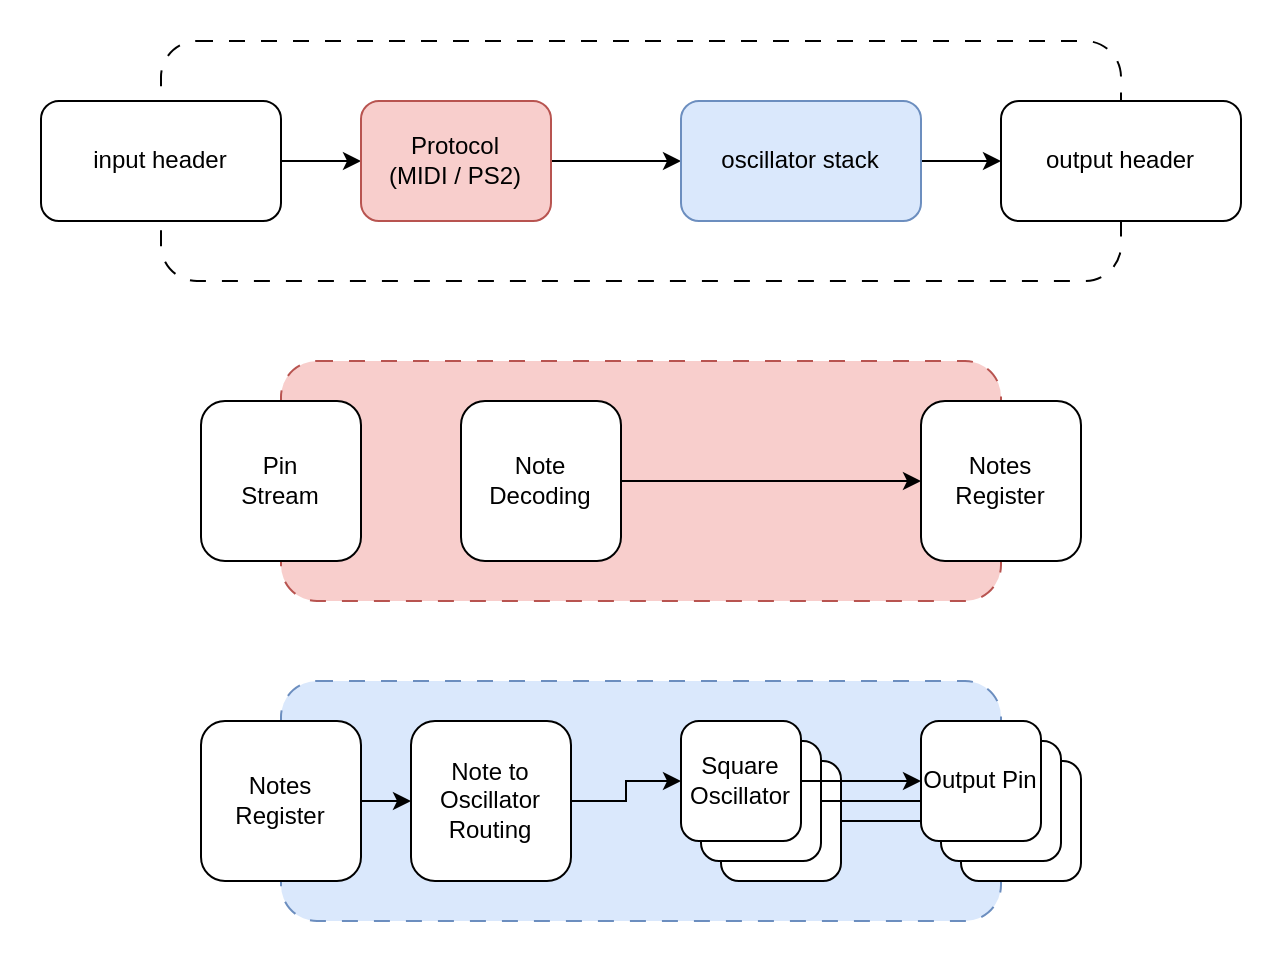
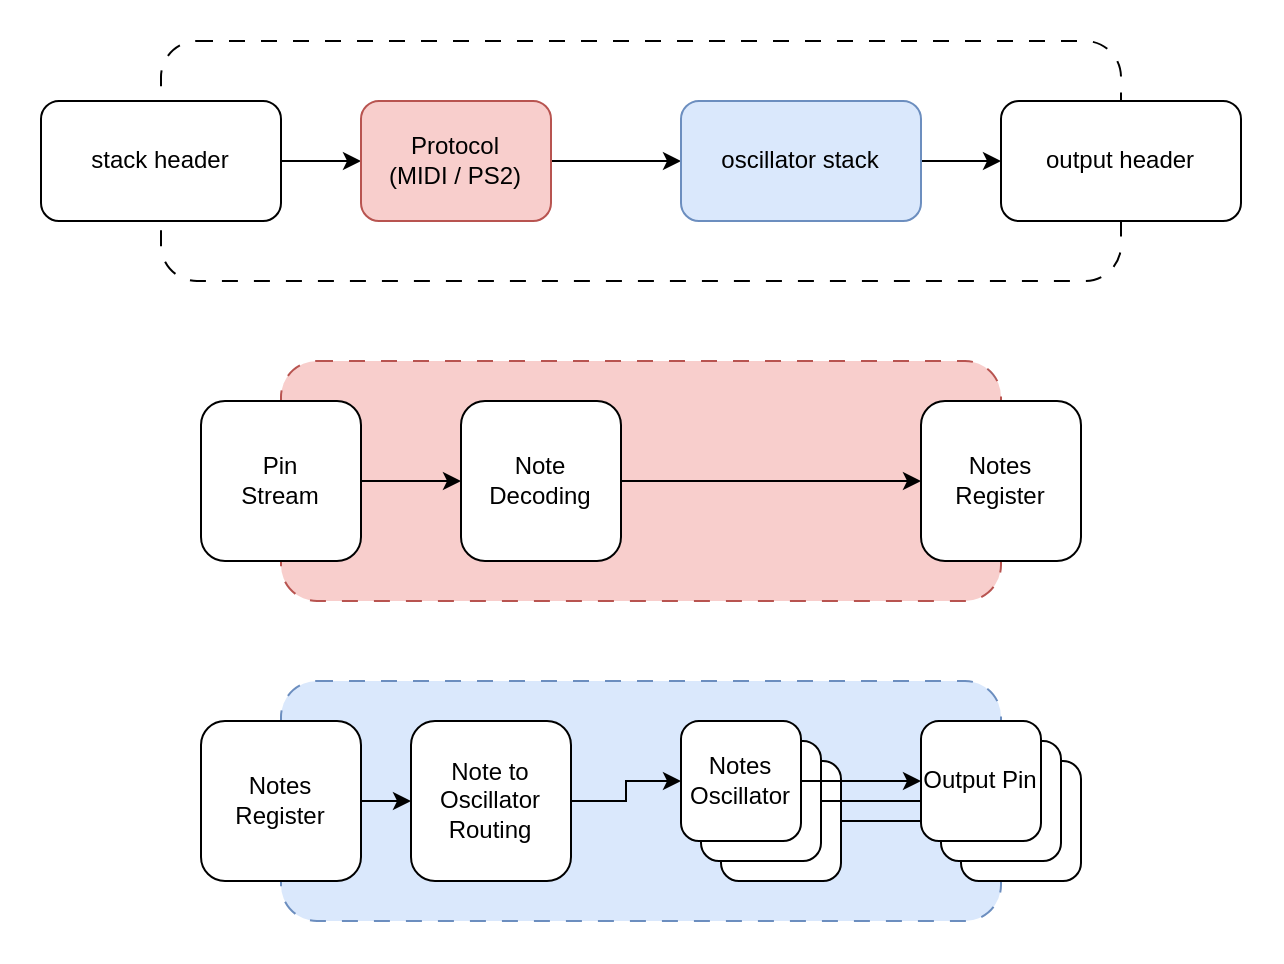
- <mxCell id="5" value="input header" style="rounded=1;whiteSpace=wrap;html=1;" vertex="1" parent="1"><mxGeometry x="20" y="50" width="120" height="60" as="geometry" /></mxCell>
+ <mxCell id="5" value="stack header" style="rounded=1;whiteSpace=wrap;html=1;" vertex="1" parent="1"><mxGeometry x="20" y="50" width="120" height="60" as="geometry" /></mxCell>
+ <mxCell id="25" style="edgeStyle=orthogonalEdgeStyle;rounded=0;orthogonalLoop=1;jettySize=auto;html=1;" edge="1" parent="1" source="26" target="29"><mxGeometry relative="1" as="geometry" /></mxCell>
- <mxCell id="18" value="Square Oscillator" style="rounded=1;whiteSpace=wrap;html=1;" vertex="1" parent="1"><mxGeometry x="340" y="360" width="60" height="60" as="geometry" /></mxCell>
+ <mxCell id="18" value="Notes Oscillator" style="rounded=1;whiteSpace=wrap;html=1;" vertex="1" parent="1"><mxGeometry x="340" y="360" width="60" height="60" as="geometry" /></mxCell>
